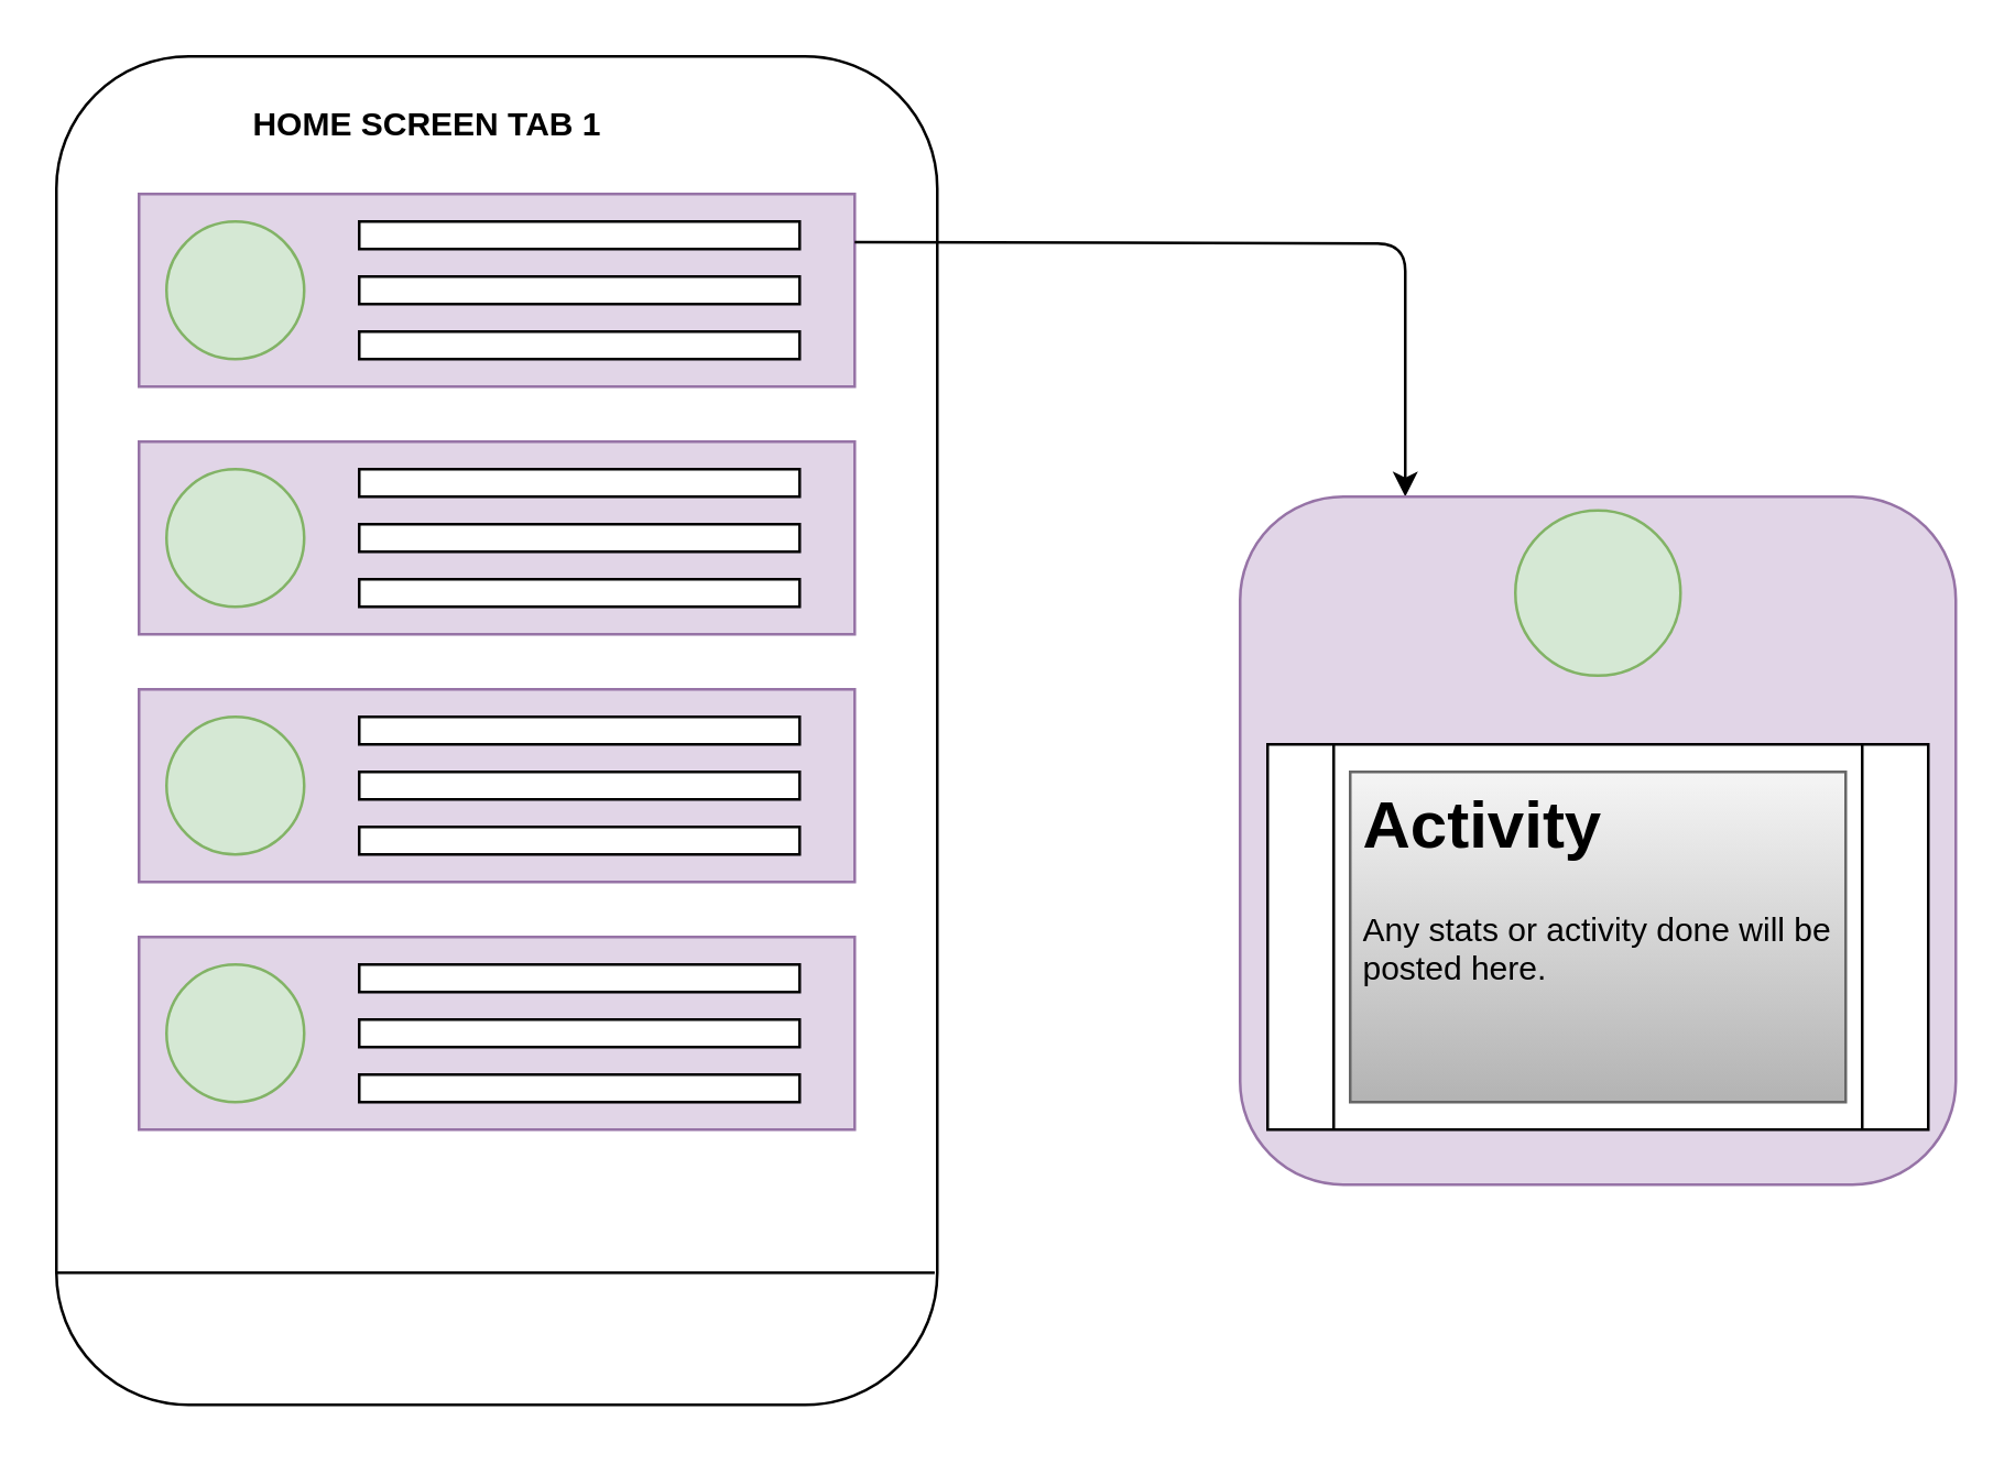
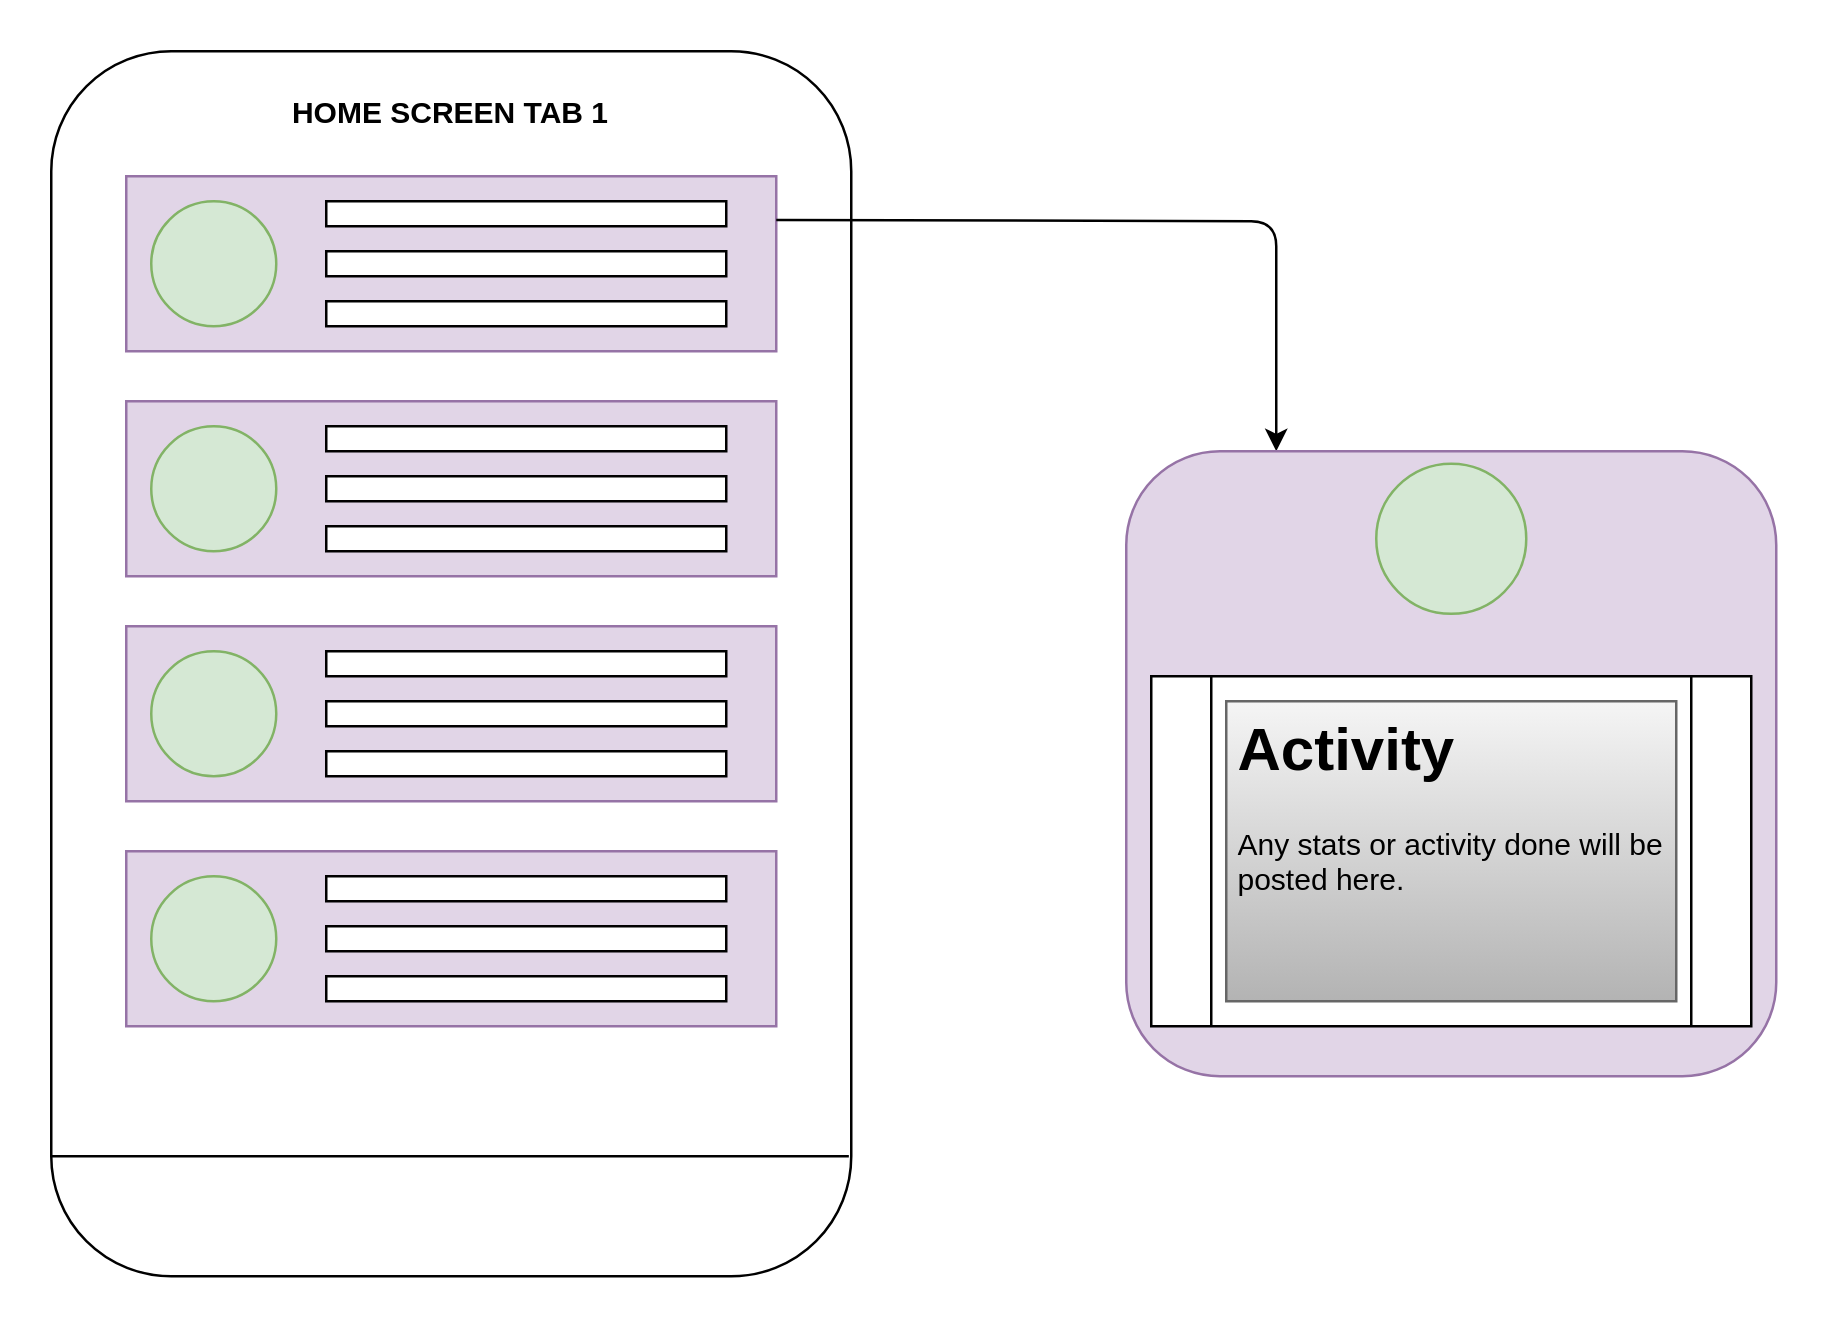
- <mxCell id="29" value="HOME SCREEN TAB 1" style="text;html=1;strokeColor=none;fillColor=none;align=center;verticalAlign=middle;whiteSpace=wrap;rounded=0;fontStyle=1" vertex="1" parent="1"><mxGeometry x="75" y="30" width="160" height="30" as="geometry" /></mxCell>
+ <mxCell id="29" value="HOME SCREEN TAB 1" style="text;html=1;strokeColor=none;fillColor=none;align=center;verticalAlign=middle;whiteSpace=wrap;rounded=0;fontStyle=1" vertex="1" parent="1"><mxGeometry x="100" y="30" width="160" height="30" as="geometry" /></mxCell>
